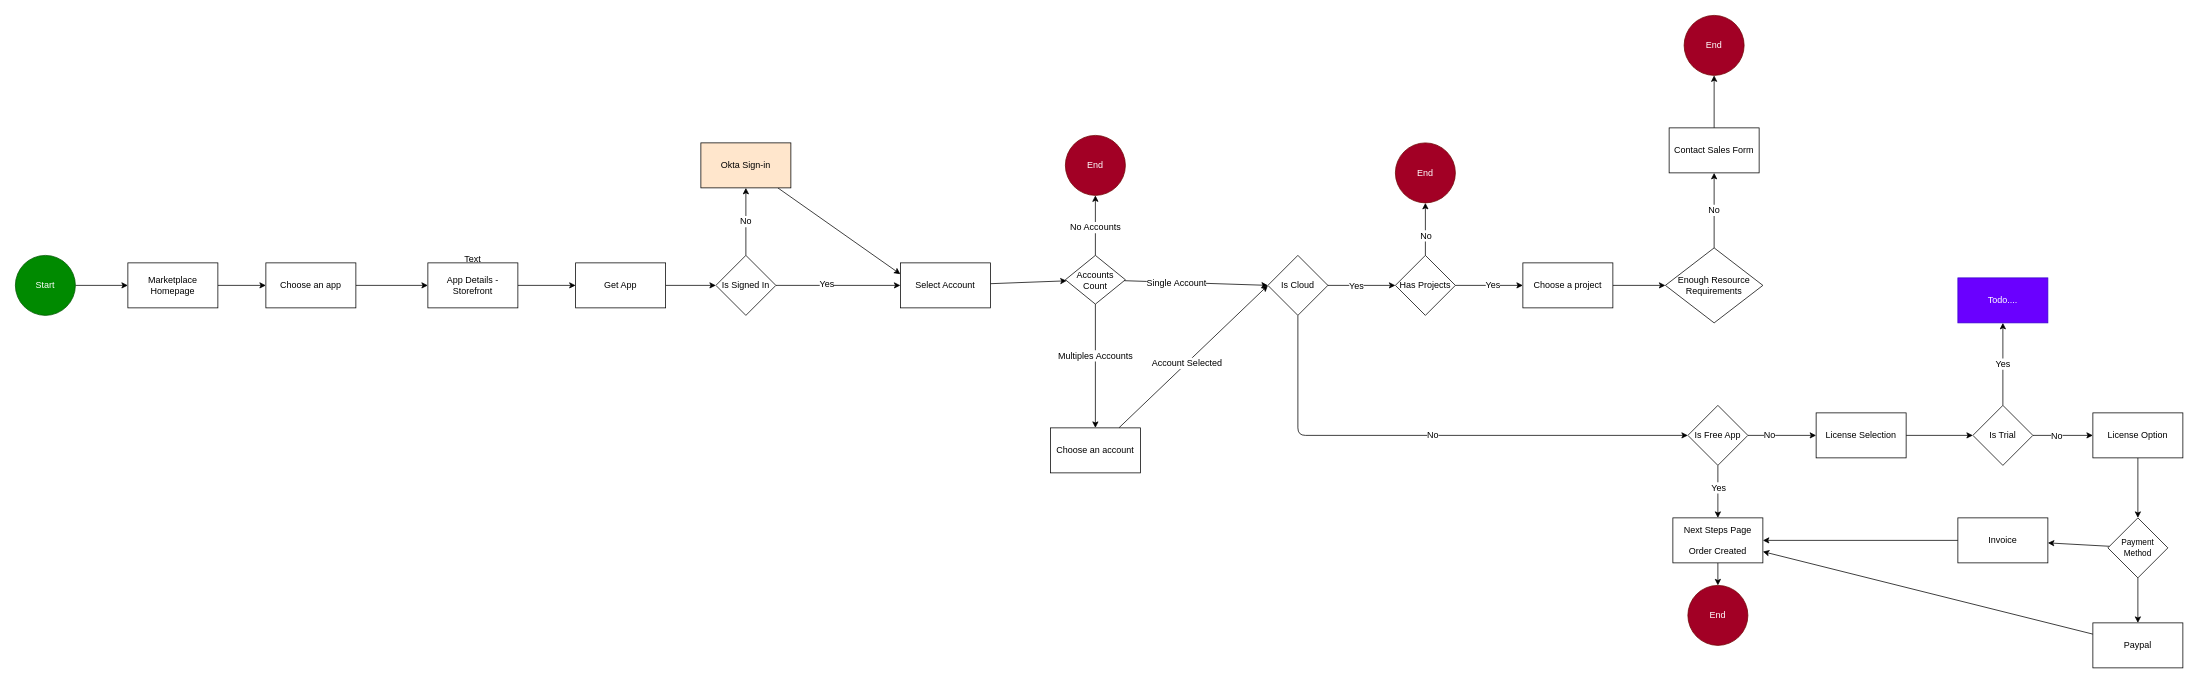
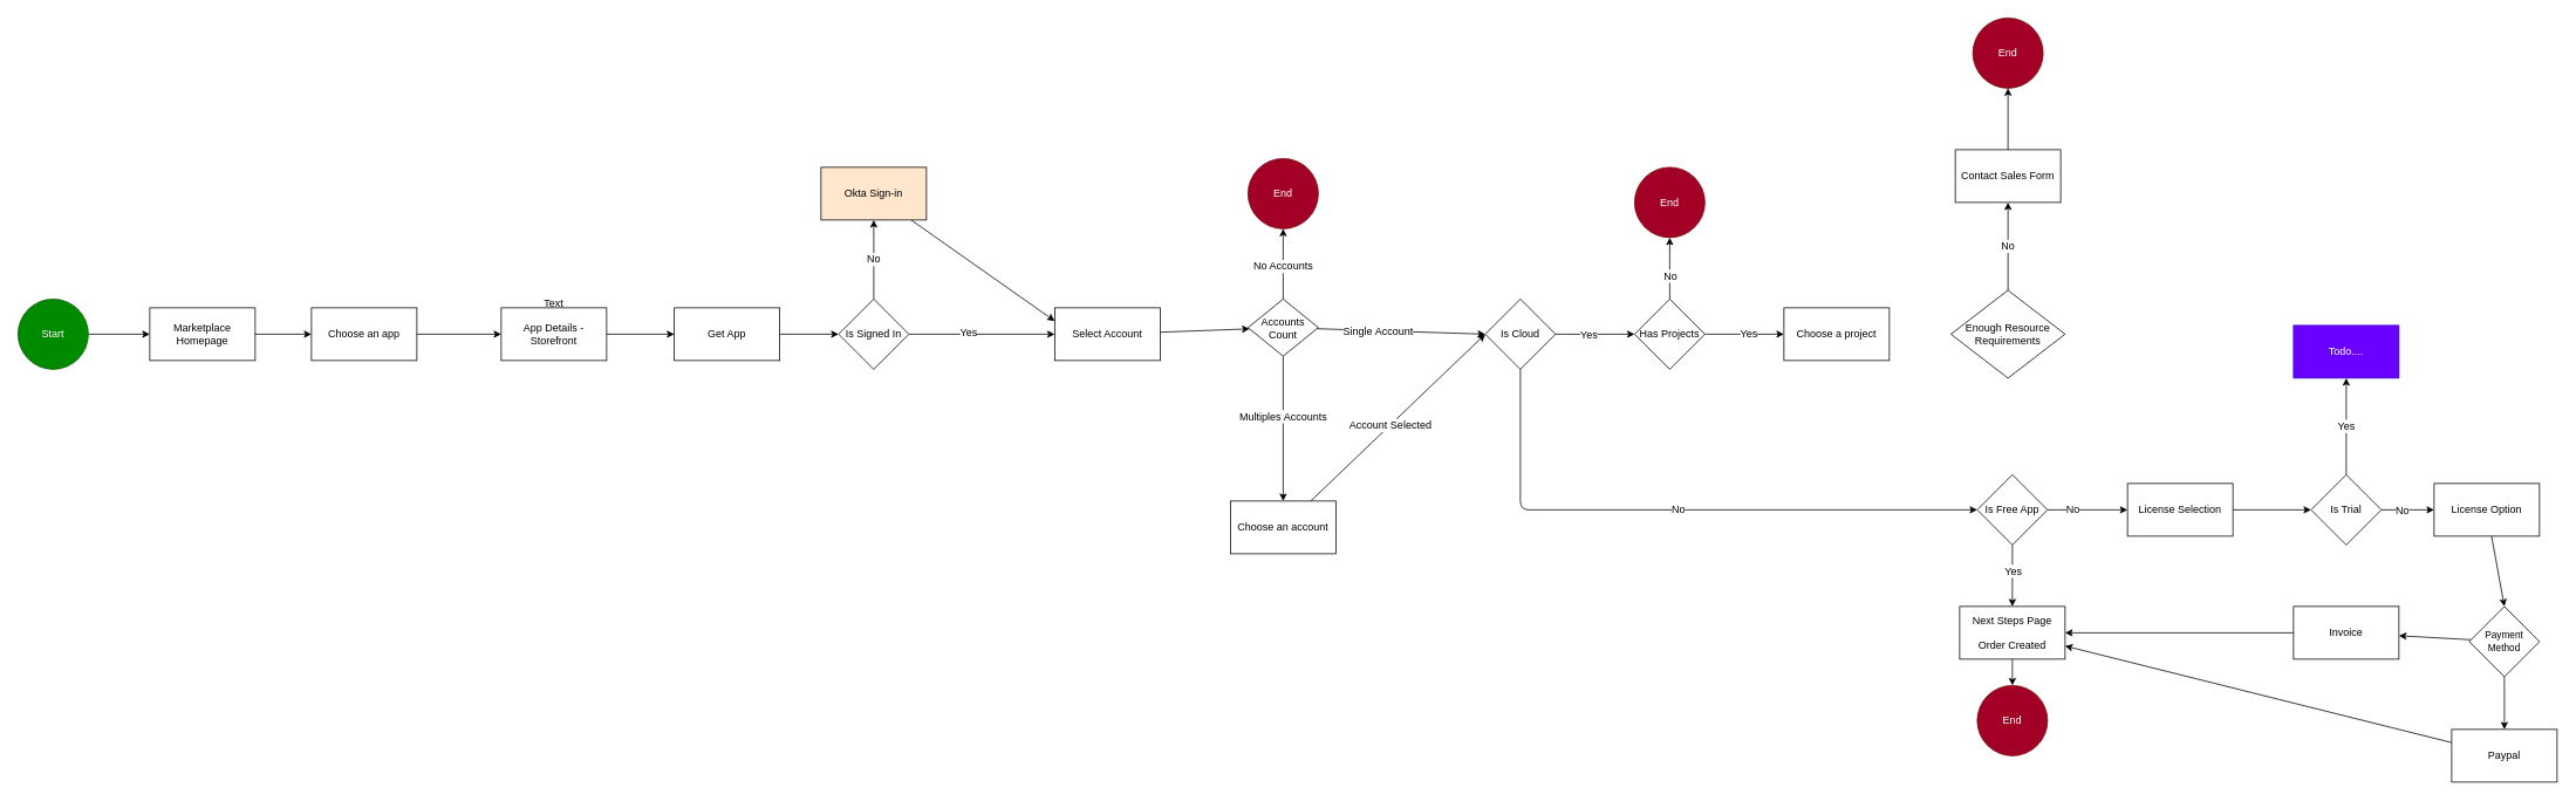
- <mxCell id="41" value="" style="edgeStyle=none;html=1;fontFamily=Helvetica;fontSize=12;fontColor=default;" parent="1" source="42" target="44" edge="1"><mxGeometry relative="1" as="geometry" /></mxCell>
- <mxCell id="64" value="License Option" style="whiteSpace=wrap;html=1;fontSize=12;" parent="1" vertex="1"><mxGeometry x="2790" y="550" width="120" height="60" as="geometry" /></mxCell>
+ <mxCell id="64" value="License Option" style="whiteSpace=wrap;html=1;fontSize=12;" parent="1" vertex="1"><mxGeometry x="2770" y="550" width="120" height="60" as="geometry" /></mxCell>
